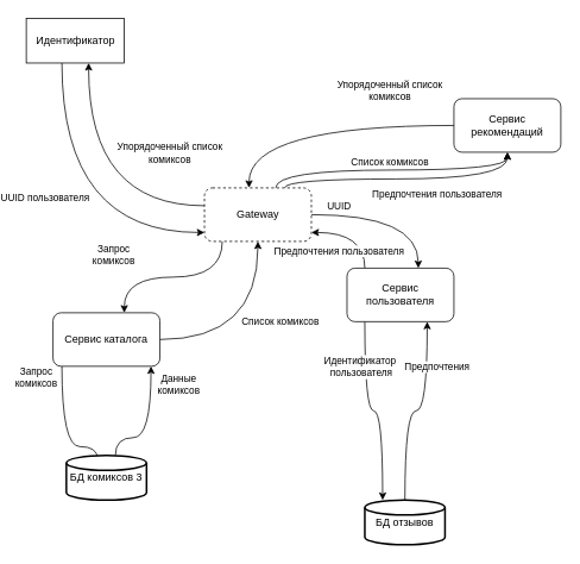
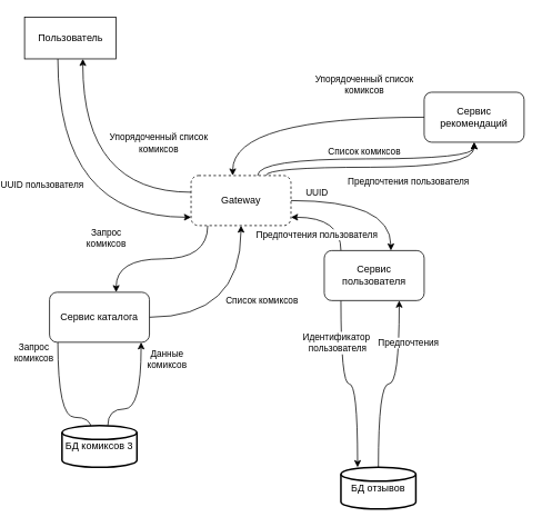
- <mxCell id="4" value="Идентификатор" style="html=1;" parent="1" vertex="1"><mxGeometry x="20" y="20" width="110" height="50" as="geometry" /></mxCell>
+ <mxCell id="4" value="Пользователь" style="html=1;" parent="1" vertex="1"><mxGeometry x="20" y="20" width="110" height="50" as="geometry" /></mxCell>
